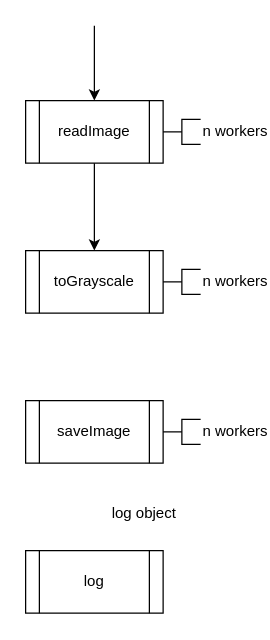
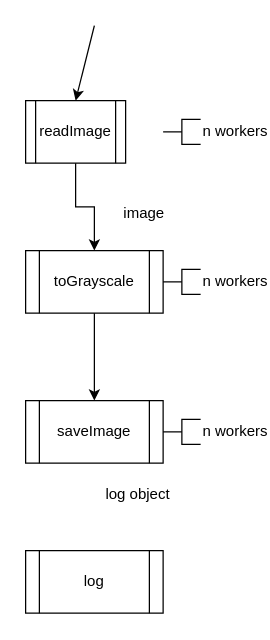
- <mxCell id="3" value="readImage" style="shape=process;whiteSpace=wrap;html=1;backgroundOutline=1;fillColor=none;" vertex="1" parent="1"><mxGeometry x="20" y="80" width="110" height="50" as="geometry" /></mxCell>
+ <mxCell id="3" value="readImage" style="shape=process;whiteSpace=wrap;html=1;backgroundOutline=1;fillColor=none;" vertex="1" parent="1"><mxGeometry x="20" y="80" width="80" height="50" as="geometry" /></mxCell>
+ <mxCell id="9" value="image" style="text;html=1;strokeColor=none;fillColor=none;align=center;verticalAlign=middle;whiteSpace=wrap;rounded=0;" vertex="1" parent="1"><mxGeometry x="80" y="160" width="70" height="20" as="geometry" /></mxCell>
+ <mxCell id="4" style="edgeStyle=orthogonalEdgeStyle;rounded=0;orthogonalLoop=1;jettySize=auto;html=1;exitX=0.5;exitY=1;exitDx=0;exitDy=0;entryX=0.5;entryY=0;entryDx=0;entryDy=0;" edge="1" parent="1" source="5" target="6"><mxGeometry relative="1" as="geometry" /></mxCell>
- <mxCell id="10" value="log object" style="text;html=1;strokeColor=none;fillColor=none;align=center;verticalAlign=middle;whiteSpace=wrap;rounded=0;" vertex="1" parent="1"><mxGeometry x="80" y="400" width="70" height="20" as="geometry" /></mxCell>
+ <mxCell id="10" value="log object" style="text;html=1;strokeColor=none;fillColor=none;align=center;verticalAlign=middle;whiteSpace=wrap;rounded=0;" vertex="1" parent="1"><mxGeometry x="75" y="385" width="70" height="20" as="geometry" /></mxCell>
